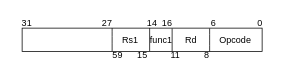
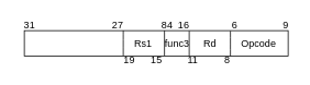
- <mxCell id="11" value="14" style="text;html=1;align=center;verticalAlign=middle;resizable=0;points=[];autosize=1;" vertex="1" parent="1"><mxGeometry x="189" y="21.5" width="25" height="19" as="geometry" /></mxCell>
+ <mxCell id="11" value="84" style="text;html=1;align=center;verticalAlign=middle;resizable=0;points=[];autosize=1;" vertex="1" parent="1"><mxGeometry x="189" y="21.5" width="25" height="19" as="geometry" /></mxCell>
- <mxCell id="16" value="0" style="text;html=1;align=center;verticalAlign=middle;resizable=0;points=[];autosize=1;" vertex="1" parent="1"><mxGeometry x="337" y="21.5" width="17" height="19" as="geometry" /></mxCell>
+ <mxCell id="16" value="9" style="text;html=1;align=center;verticalAlign=middle;resizable=0;points=[];autosize=1;" vertex="1" parent="1"><mxGeometry x="337" y="21.5" width="17" height="19" as="geometry" /></mxCell>
- <mxCell id="4" value="func1" style="text;html=1;align=center;verticalAlign=middle;resizable=0;points=[];autosize=1;" vertex="1" parent="1"><mxGeometry x="189" y="42.5" width="50" height="20" as="geometry" /></mxCell>
+ <mxCell id="4" value="func3" style="text;html=1;align=center;verticalAlign=middle;resizable=0;points=[];autosize=1;" vertex="1" parent="1"><mxGeometry x="189" y="42.5" width="50" height="20" as="geometry" /></mxCell>
- <mxCell id="9" value="59" style="text;html=1;align=center;verticalAlign=middle;resizable=0;points=[];autosize=1;" vertex="1" parent="1"><mxGeometry x="143" y="63" width="25" height="19" as="geometry" /></mxCell>
+ <mxCell id="9" value="19" style="text;html=1;align=center;verticalAlign=middle;resizable=0;points=[];autosize=1;" vertex="1" parent="1"><mxGeometry x="143" y="63" width="25" height="19" as="geometry" /></mxCell>
